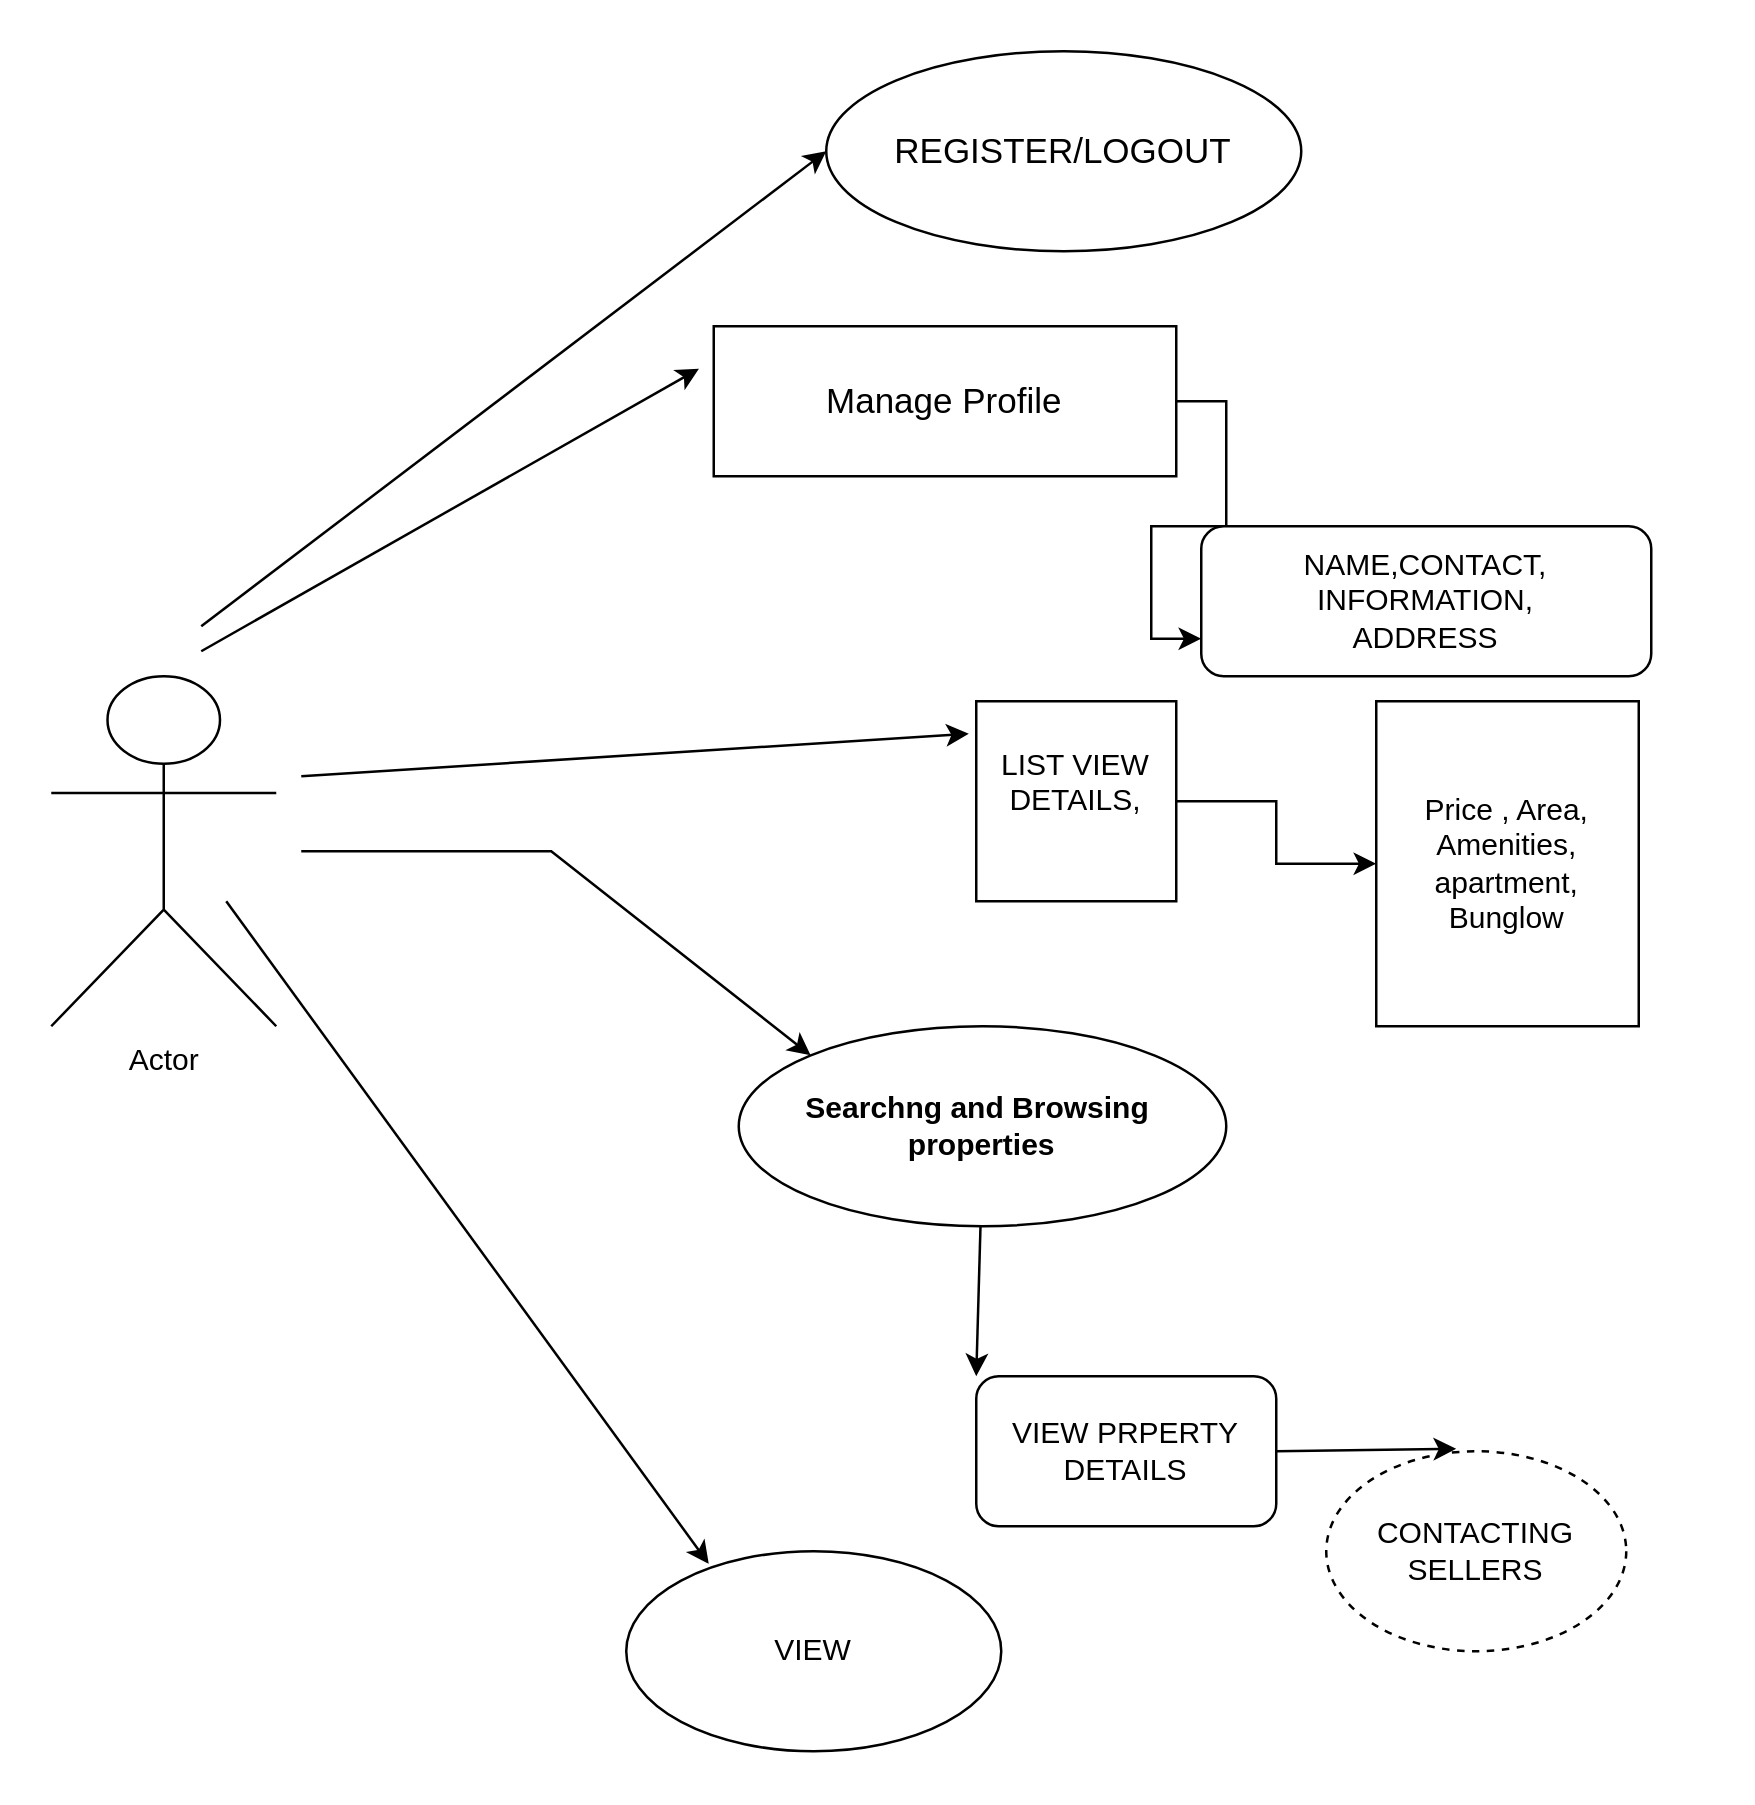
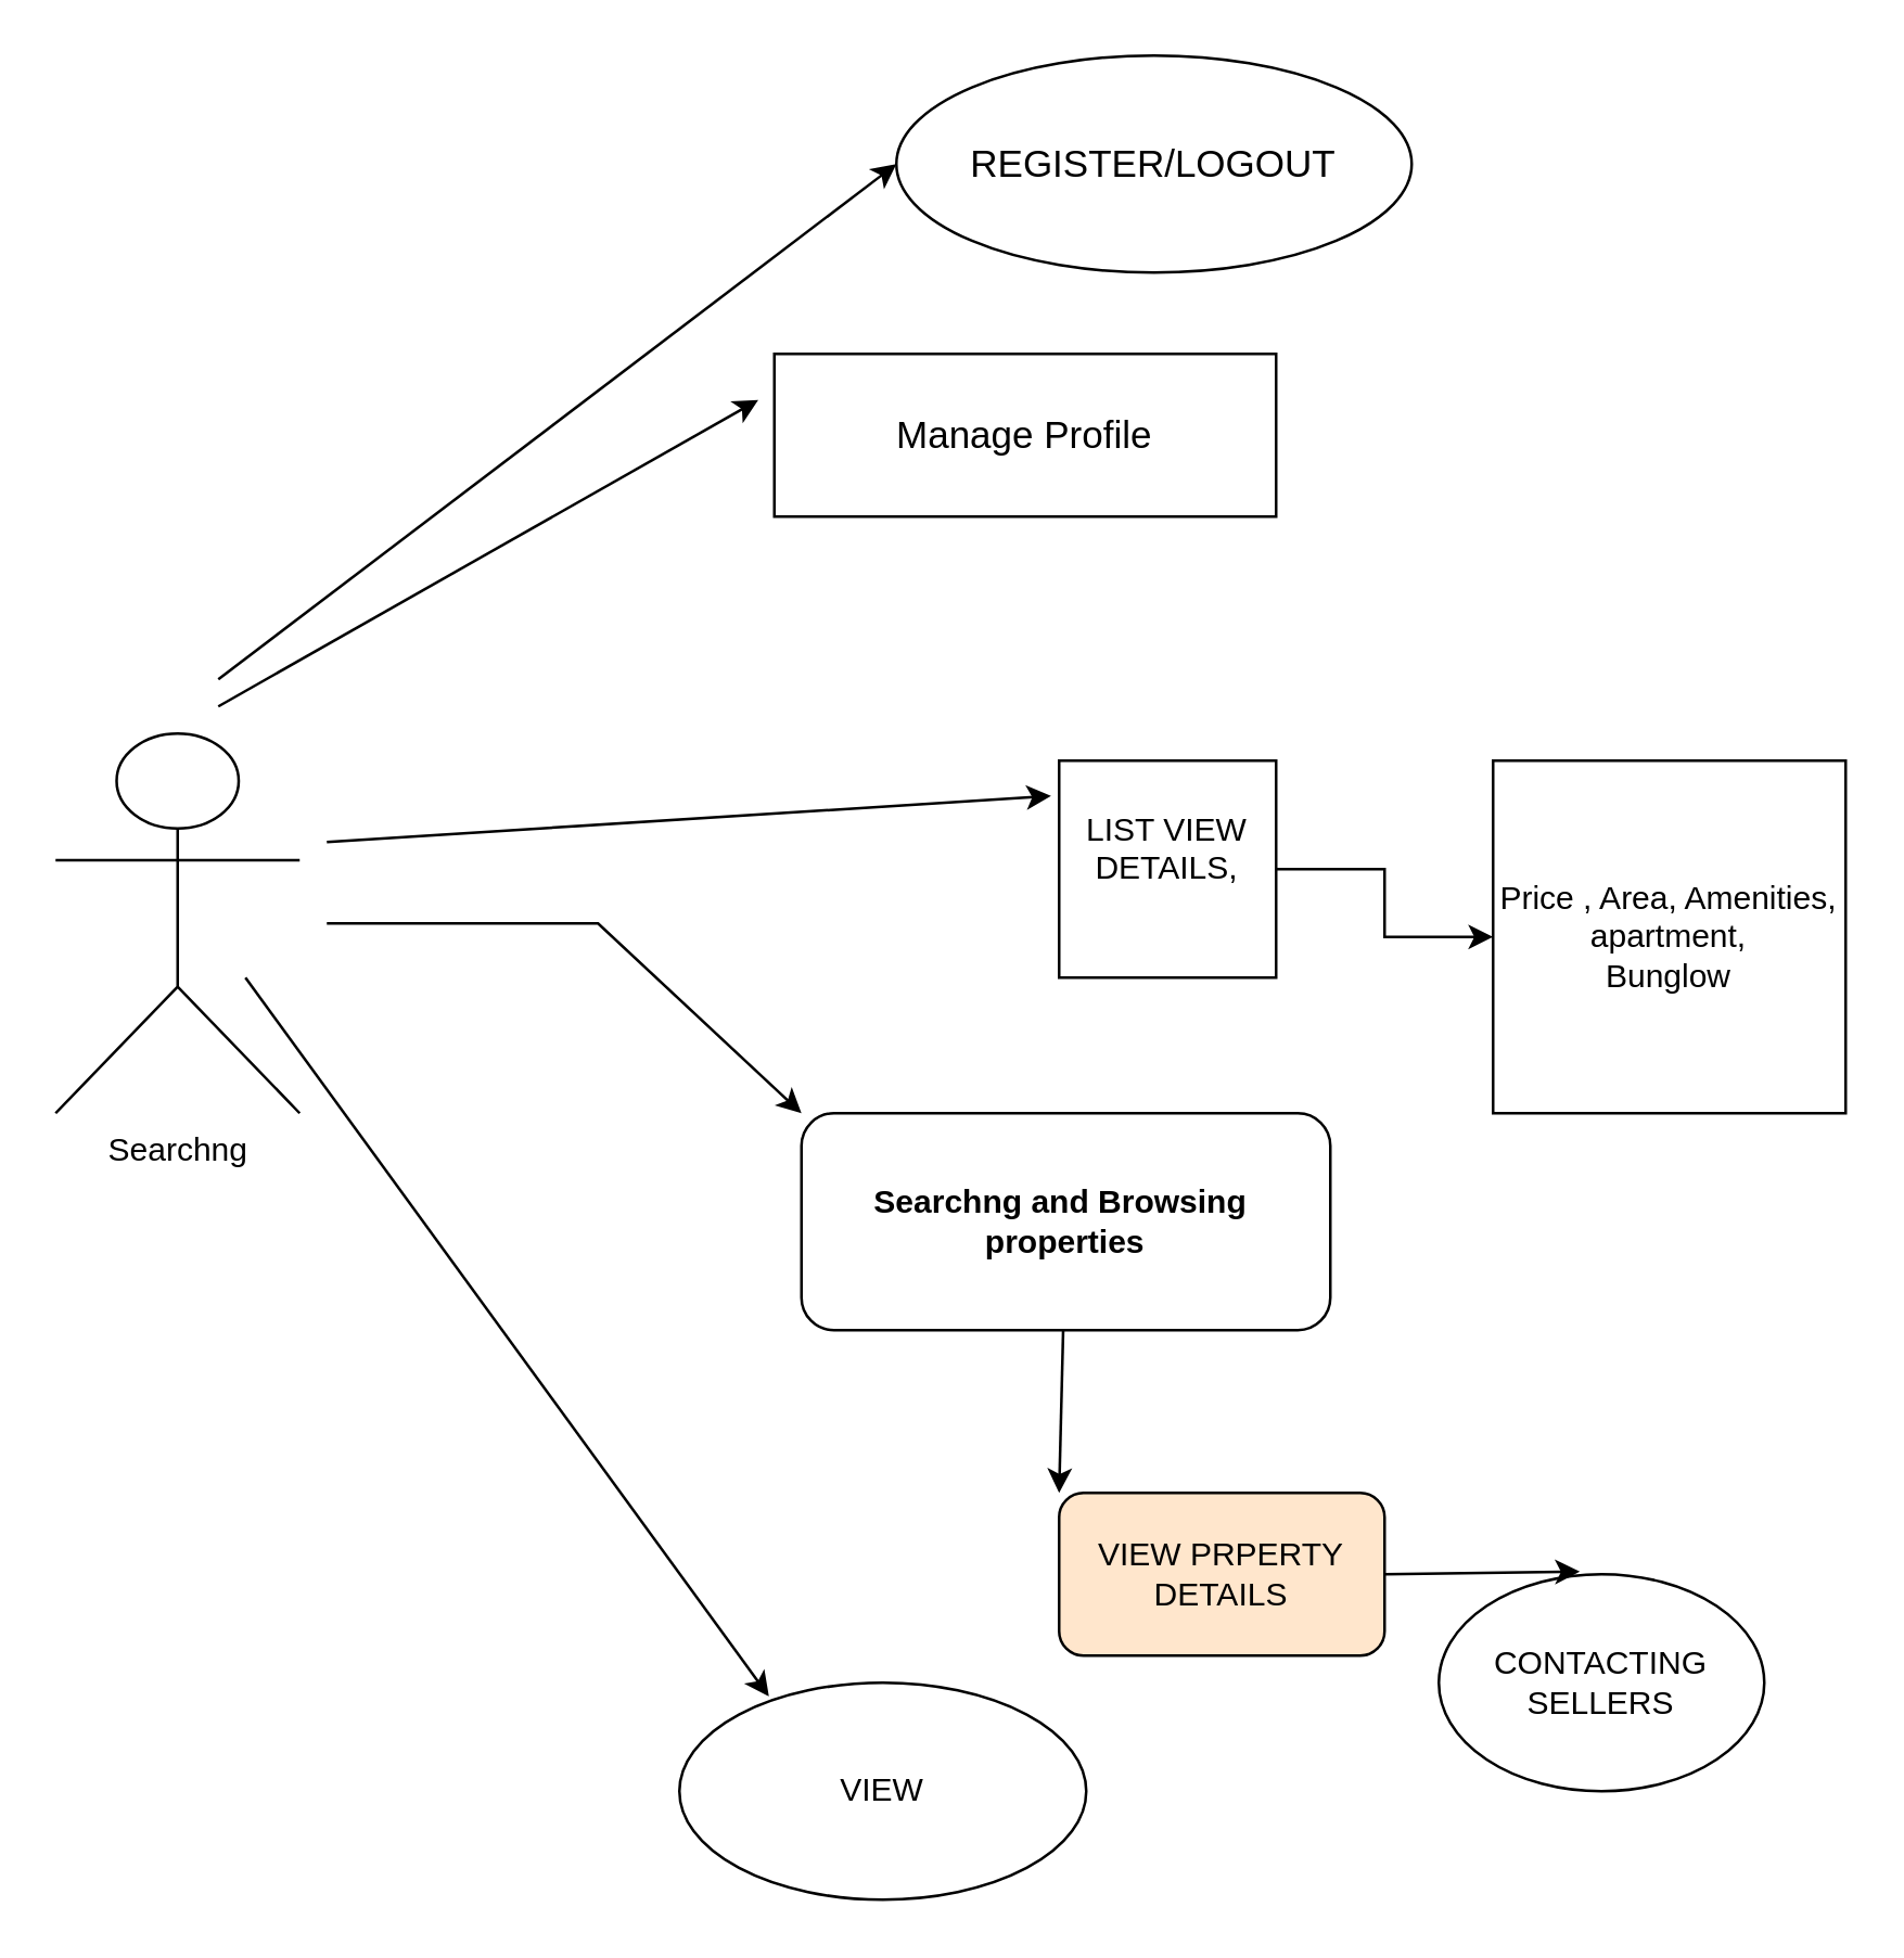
- <mxCell id="5" style="edgeStyle=orthogonalEdgeStyle;rounded=0;orthogonalLoop=1;jettySize=auto;html=1;entryX=0;entryY=0.75;entryDx=0;entryDy=0;" parent="1" source="6" target="8" edge="1"><mxGeometry relative="1" as="geometry" /></mxCell>
- <mxCell id="8" value="NAME,CONTACT,&lt;div&gt;INFORMATION,&lt;/div&gt;&lt;div&gt;ADDRESS&lt;/div&gt;" style="rounded=1;whiteSpace=wrap;html=1;" parent="1" vertex="1"><mxGeometry x="480" y="210" width="180" height="60" as="geometry" /></mxCell>
- <mxCell id="12" value="Price , Area, Amenities,&lt;div&gt;apartment,&lt;/div&gt;&lt;div&gt;Bunglow&lt;/div&gt;" style="whiteSpace=wrap;html=1;aspect=fixed;" parent="1" vertex="1"><mxGeometry x="550" y="280" width="105" height="130" as="geometry" /></mxCell>
+ <mxCell id="12" value="Price , Area, Amenities,&lt;div&gt;apartment,&lt;/div&gt;&lt;div&gt;Bunglow&lt;/div&gt;" style="whiteSpace=wrap;html=1;aspect=fixed;" parent="1" vertex="1"><mxGeometry x="550" y="280" width="130" height="130" as="geometry" /></mxCell>
- <mxCell id="2" value="Actor" style="shape=umlActor;verticalLabelPosition=bottom;verticalAlign=top;html=1;outlineConnect=0;" parent="1" vertex="1"><mxGeometry x="20" y="270" width="90" height="140" as="geometry" /></mxCell>
+ <mxCell id="2" value="Searchng" style="shape=umlActor;verticalLabelPosition=bottom;verticalAlign=top;html=1;outlineConnect=0;" parent="1" vertex="1"><mxGeometry x="20" y="270" width="90" height="140" as="geometry" /></mxCell>
- <mxCell id="13" value="&lt;b&gt;Searchng and Browsing&amp;nbsp;&lt;/b&gt;&lt;div&gt;&lt;b&gt;properties&lt;/b&gt;&lt;/div&gt;" style="ellipse;whiteSpace=wrap;html=1;" vertex="1" parent="1"><mxGeometry x="295" y="410" width="195" height="80" as="geometry" /></mxCell>
+ <mxCell id="13" value="&lt;b&gt;Searchng and Browsing&amp;nbsp;&lt;/b&gt;&lt;div&gt;&lt;b&gt;properties&lt;/b&gt;&lt;/div&gt;" style="whiteSpace=wrap;html=1;rounded=1;" vertex="1" parent="1"><mxGeometry x="295" y="410" width="195" height="80" as="geometry" /></mxCell>
- <mxCell id="16" value="VIEW PRPERTY DETAILS" style="rounded=1;whiteSpace=wrap;html=1;" vertex="1" parent="1"><mxGeometry x="390" y="550" width="120" height="60" as="geometry" /></mxCell>
+ <mxCell id="16" value="VIEW PRPERTY DETAILS" style="rounded=1;whiteSpace=wrap;html=1;fillColor=#ffe6cc;" vertex="1" parent="1"><mxGeometry x="390" y="550" width="120" height="60" as="geometry" /></mxCell>
- <mxCell id="17" value="CONTACTING SELLERS" style="ellipse;whiteSpace=wrap;html=1;dashed=1;" vertex="1" parent="1"><mxGeometry x="530" y="580" width="120" height="80" as="geometry" /></mxCell>
+ <mxCell id="17" value="CONTACTING SELLERS" style="ellipse;whiteSpace=wrap;html=1;" vertex="1" parent="1"><mxGeometry x="530" y="580" width="120" height="80" as="geometry" /></mxCell>
